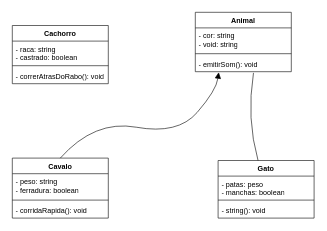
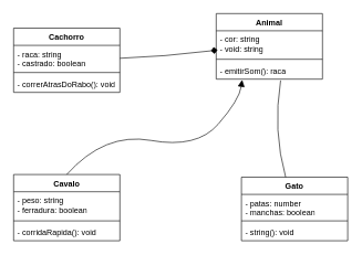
+ <mxCell id="10" style="edgeStyle=none;curved=1;rounded=0;orthogonalLoop=1;jettySize=auto;html=1;entryX=0.013;entryY=0.744;entryDx=0;entryDy=0;entryPerimeter=0;fontSize=12;startSize=8;endSize=8;endArrow=diamond;endFill=1;" edge="1" parent="1" source="6" target="3"><mxGeometry relative="1" as="geometry"><Array as="points"><mxPoint x="247" y="85" /></Array></mxGeometry></mxCell>
- <mxCell id="5" value="- emitirSom(): void" style="text;strokeColor=none;fillColor=none;align=left;verticalAlign=top;spacingLeft=4;spacingRight=4;overflow=hidden;rotatable=0;points=[[0,0.5],[1,0.5]];portConstraint=eastwest;whiteSpace=wrap;html=1;" vertex="1" parent="2"><mxGeometry y="73" width="160" height="26" as="geometry" /></mxCell>
+ <mxCell id="5" value="- emitirSom(): raca" style="text;strokeColor=none;fillColor=none;align=left;verticalAlign=top;spacingLeft=4;spacingRight=4;overflow=hidden;rotatable=0;points=[[0,0.5],[1,0.5]];portConstraint=eastwest;whiteSpace=wrap;html=1;" vertex="1" parent="2"><mxGeometry y="73" width="160" height="26" as="geometry" /></mxCell>
- <mxCell id="17" value="- patas: peso&lt;div&gt;- manchas: boolean&lt;/div&gt;" style="text;strokeColor=none;fillColor=none;align=left;verticalAlign=top;spacingLeft=4;spacingRight=4;overflow=hidden;rotatable=0;points=[[0,0.5],[1,0.5]];portConstraint=eastwest;whiteSpace=wrap;html=1;" vertex="1" parent="16"><mxGeometry y="26" width="160" height="36" as="geometry" /></mxCell>
+ <mxCell id="17" value="- patas: number&lt;div&gt;- manchas: boolean&lt;/div&gt;" style="text;strokeColor=none;fillColor=none;align=left;verticalAlign=top;spacingLeft=4;spacingRight=4;overflow=hidden;rotatable=0;points=[[0,0.5],[1,0.5]];portConstraint=eastwest;whiteSpace=wrap;html=1;" vertex="1" parent="16"><mxGeometry y="26" width="160" height="36" as="geometry" /></mxCell>
